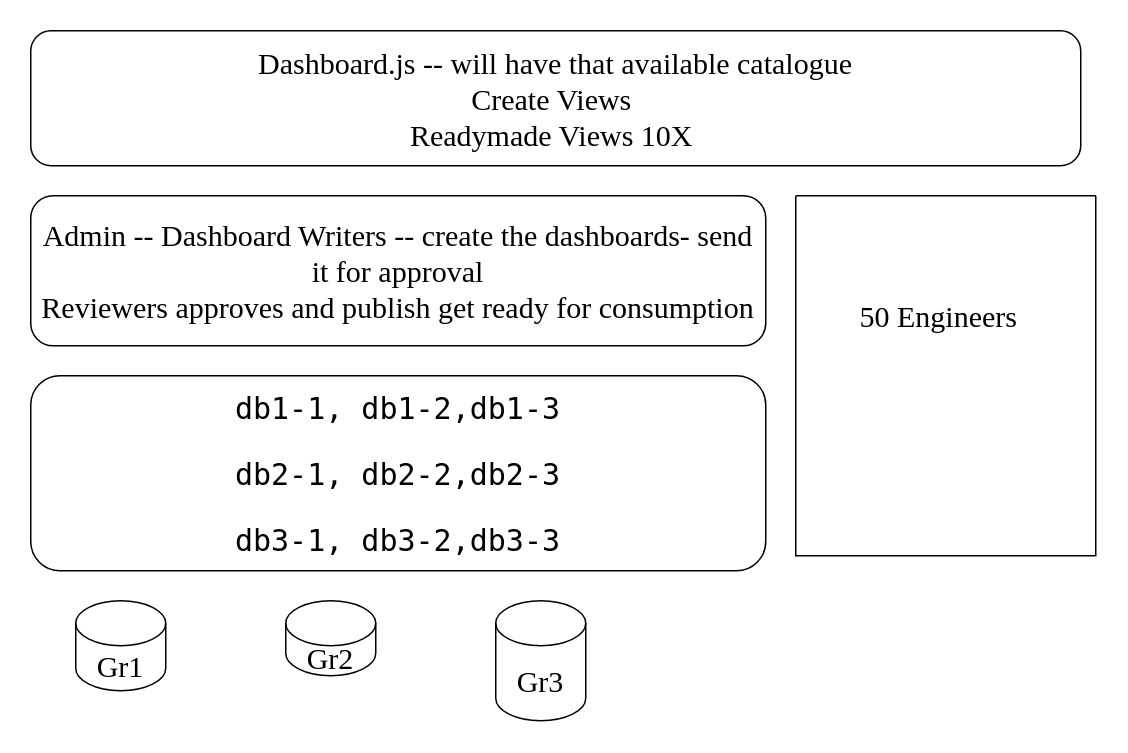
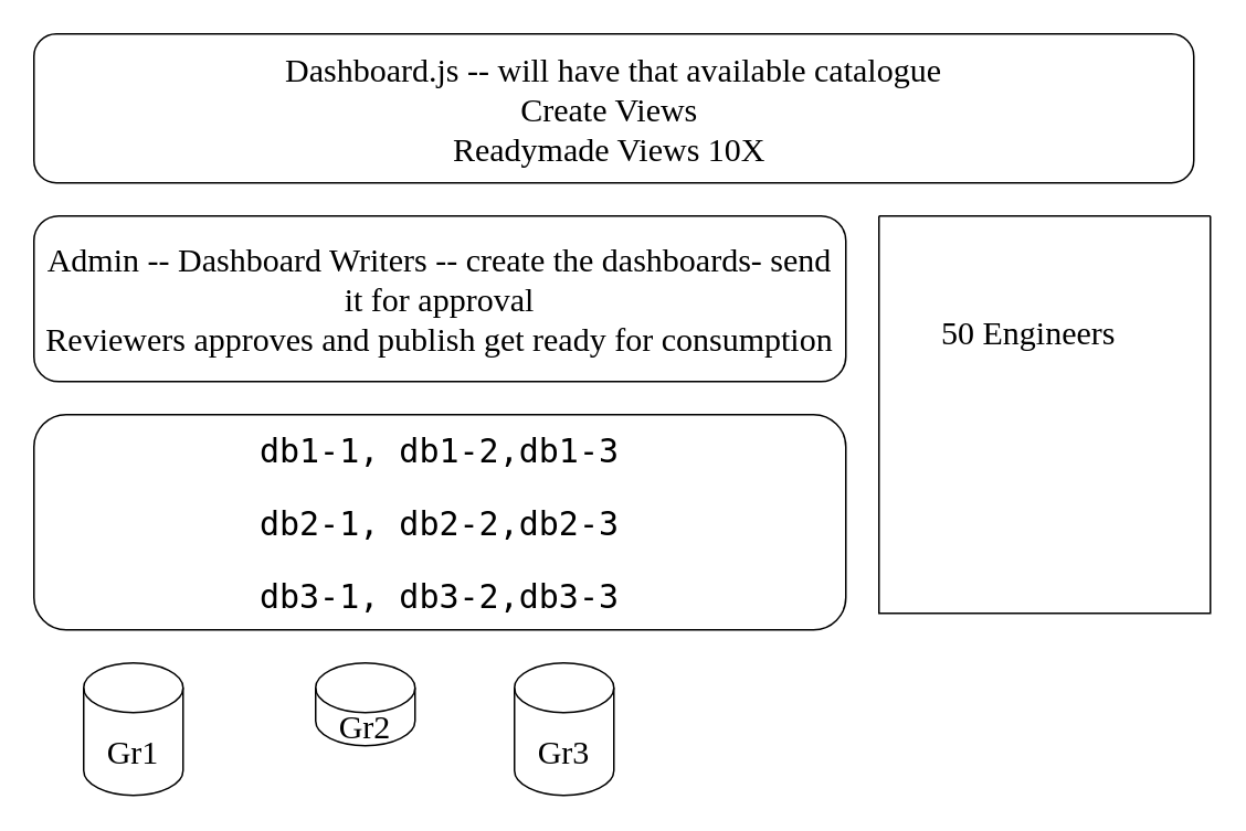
- <mxCell id="9" value="50 Engineers" style="text;html=1;align=center;verticalAlign=middle;resizable=0;points=[];autosize=1;strokeColor=none;fillColor=none;fontSize=20;fontFamily=Architects Daughter;hachureGap=4;fontSource=https%3A%2F%2Ffonts.googleapis.com%2Fcss%3Ffamily%3DArchitects%2BDaughter;" vertex="1" parent="8"><mxGeometry x="20" y="60" width="150" height="40" as="geometry" /></mxCell>
+ <mxCell id="9" value="50 Engineers" style="text;html=1;align=center;verticalAlign=middle;resizable=0;points=[];autosize=1;strokeColor=none;fillColor=none;fontSize=20;fontFamily=Architects Daughter;hachureGap=4;fontSource=https%3A%2F%2Ffonts.googleapis.com%2Fcss%3Ffamily%3DArchitects%2BDaughter;" vertex="1" parent="8"><mxGeometry x="15" y="50" width="150" height="40" as="geometry" /></mxCell>
- <mxCell id="2" value="Gr1" style="shape=cylinder3;whiteSpace=wrap;html=1;boundedLbl=1;backgroundOutline=1;size=15;hachureGap=4;fontFamily=Architects Daughter;fontSource=https%3A%2F%2Ffonts.googleapis.com%2Fcss%3Ffamily%3DArchitects%2BDaughter;fontSize=20;" vertex="1" parent="1"><mxGeometry x="50" y="400" width="60" height="60" as="geometry" /></mxCell>
+ <mxCell id="2" value="Gr1" style="shape=cylinder3;whiteSpace=wrap;html=1;boundedLbl=1;backgroundOutline=1;size=15;hachureGap=4;fontFamily=Architects Daughter;fontSource=https%3A%2F%2Ffonts.googleapis.com%2Fcss%3Ffamily%3DArchitects%2BDaughter;fontSize=20;" vertex="1" parent="1"><mxGeometry x="50" y="400" width="60" height="80" as="geometry" /></mxCell>
- <mxCell id="4" value="Gr3" style="shape=cylinder3;whiteSpace=wrap;html=1;boundedLbl=1;backgroundOutline=1;size=15;hachureGap=4;fontFamily=Architects Daughter;fontSource=https%3A%2F%2Ffonts.googleapis.com%2Fcss%3Ffamily%3DArchitects%2BDaughter;fontSize=20;" vertex="1" parent="1"><mxGeometry x="330" y="400" width="60" height="80" as="geometry" /></mxCell>
+ <mxCell id="4" value="Gr3" style="shape=cylinder3;whiteSpace=wrap;html=1;boundedLbl=1;backgroundOutline=1;size=15;hachureGap=4;fontFamily=Architects Daughter;fontSource=https%3A%2F%2Ffonts.googleapis.com%2Fcss%3Ffamily%3DArchitects%2BDaughter;fontSize=20;" vertex="1" parent="1"><mxGeometry x="310" y="400" width="60" height="80" as="geometry" /></mxCell>
